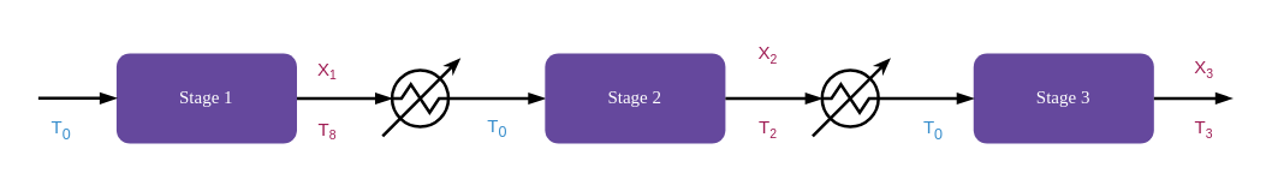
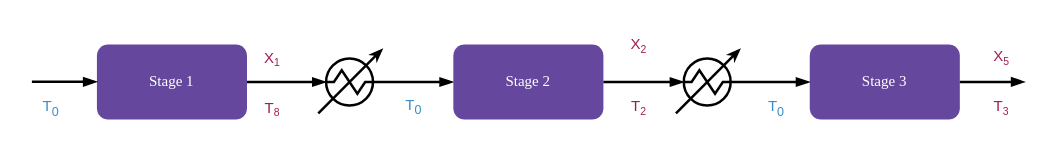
- <mxCell id="19" value="X&lt;span style=&quot;font-size: 10px;&quot;&gt;&lt;sub&gt;3&lt;/sub&gt;&lt;/span&gt;" style="text;html=1;align=center;verticalAlign=middle;resizable=0;points=[];autosize=1;strokeColor=none;fillColor=none;fontColor=#9F1D54;" vertex="1" parent="1"><mxGeometry x="780" y="30" width="40" height="30" as="geometry" /></mxCell>
+ <mxCell id="19" value="X&lt;span style=&quot;font-size: 10px;&quot;&gt;&lt;sub&gt;5&lt;/sub&gt;&lt;/span&gt;" style="text;html=1;align=center;verticalAlign=middle;resizable=0;points=[];autosize=1;strokeColor=none;fillColor=none;fontColor=#9F1D54;" vertex="1" parent="1"><mxGeometry x="780" y="30" width="40" height="30" as="geometry" /></mxCell>
